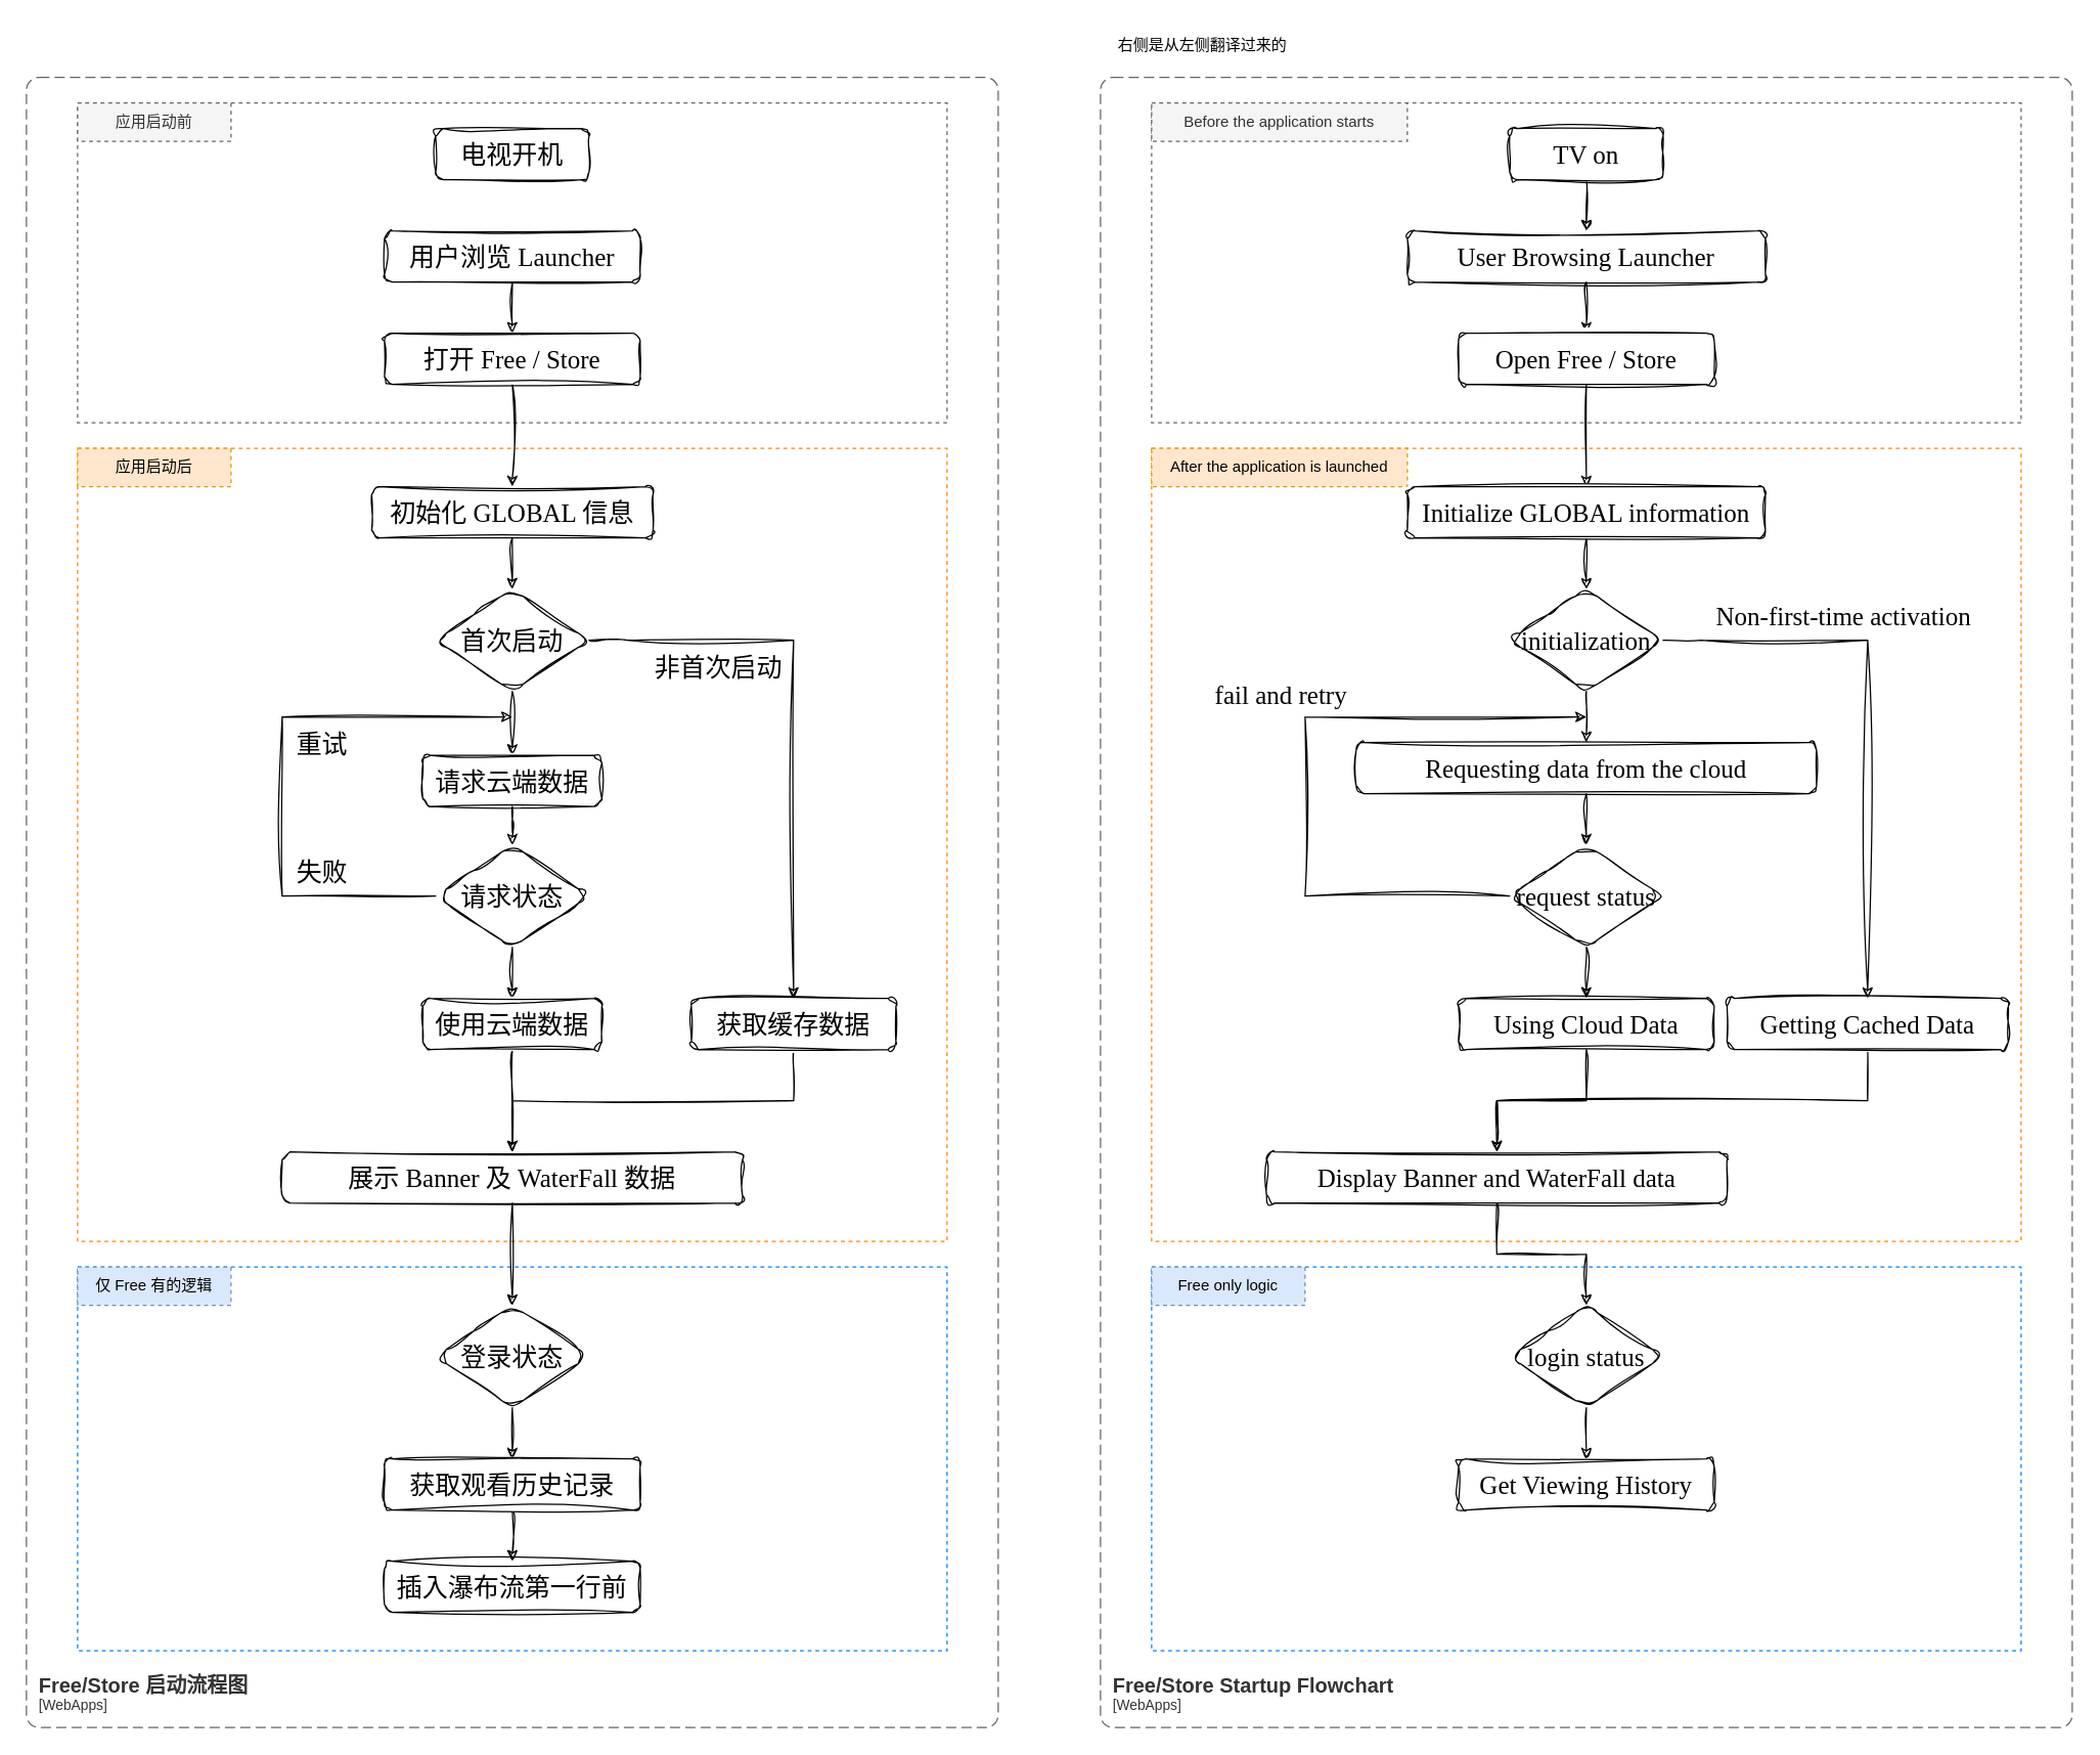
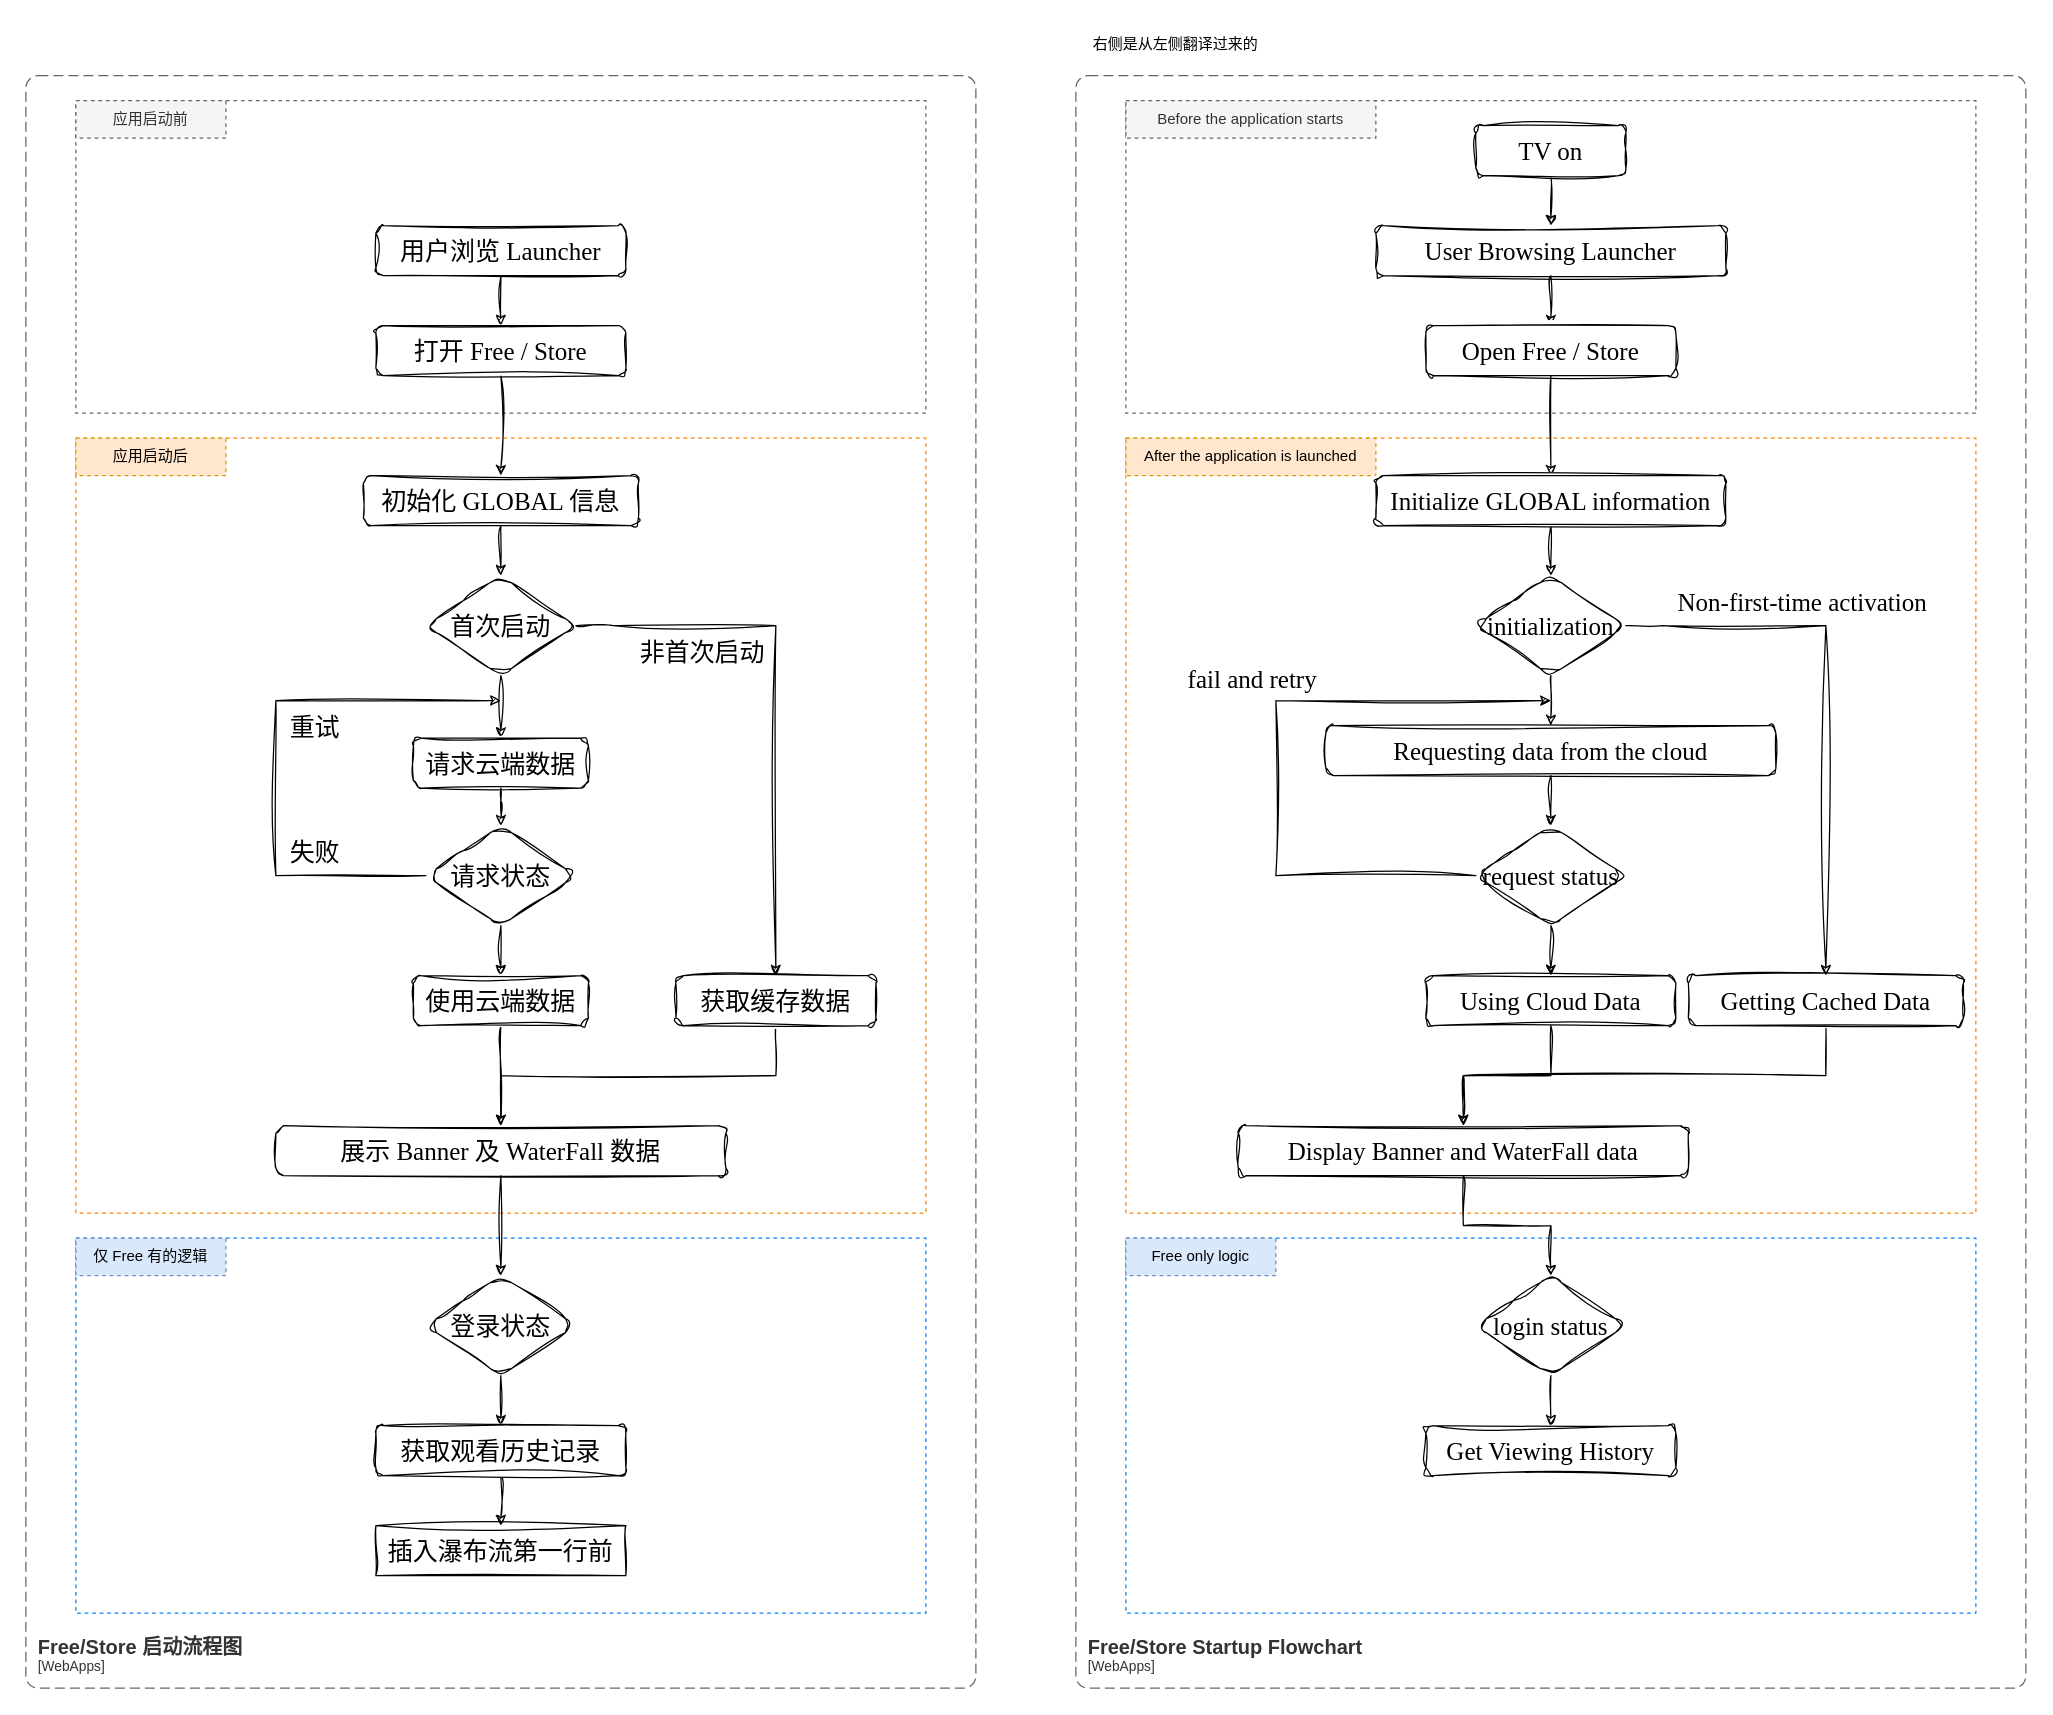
- <mxCell id="6" value="电视开机" style="rounded=1;whiteSpace=wrap;html=1;sketch=1;hachureGap=4;jiggle=2;curveFitting=1;fontFamily=Architects Daughter;fontSource=https%3A%2F%2Ffonts.googleapis.com%2Fcss%3Ffamily%3DArchitects%2BDaughter;fontSize=20;" parent="1" vertex="1"><mxGeometry x="340" y="100" width="120" height="40" as="geometry" /></mxCell>
- <mxCell id="36" value="插入瀑布流第一行前" style="whiteSpace=wrap;html=1;fontSize=20;fontFamily=Architects Daughter;rounded=1;sketch=1;hachureGap=4;jiggle=2;curveFitting=1;fontSource=https%3A%2F%2Ffonts.googleapis.com%2Fcss%3Ffamily%3DArchitects%2BDaughter;" parent="1" vertex="1"><mxGeometry x="300" y="1220" width="200" height="40" as="geometry" /></mxCell>
+ <mxCell id="36" value="插入瀑布流第一行前" style="whiteSpace=wrap;html=1;fontSize=20;fontFamily=Architects Daughter;sketch=1;hachureGap=4;jiggle=2;curveFitting=1;fontSource=https%3A%2F%2Ffonts.googleapis.com%2Fcss%3Ffamily%3DArchitects%2BDaughter;rounded=0;" parent="1" vertex="1"><mxGeometry x="300" y="1220" width="200" height="40" as="geometry" /></mxCell>
